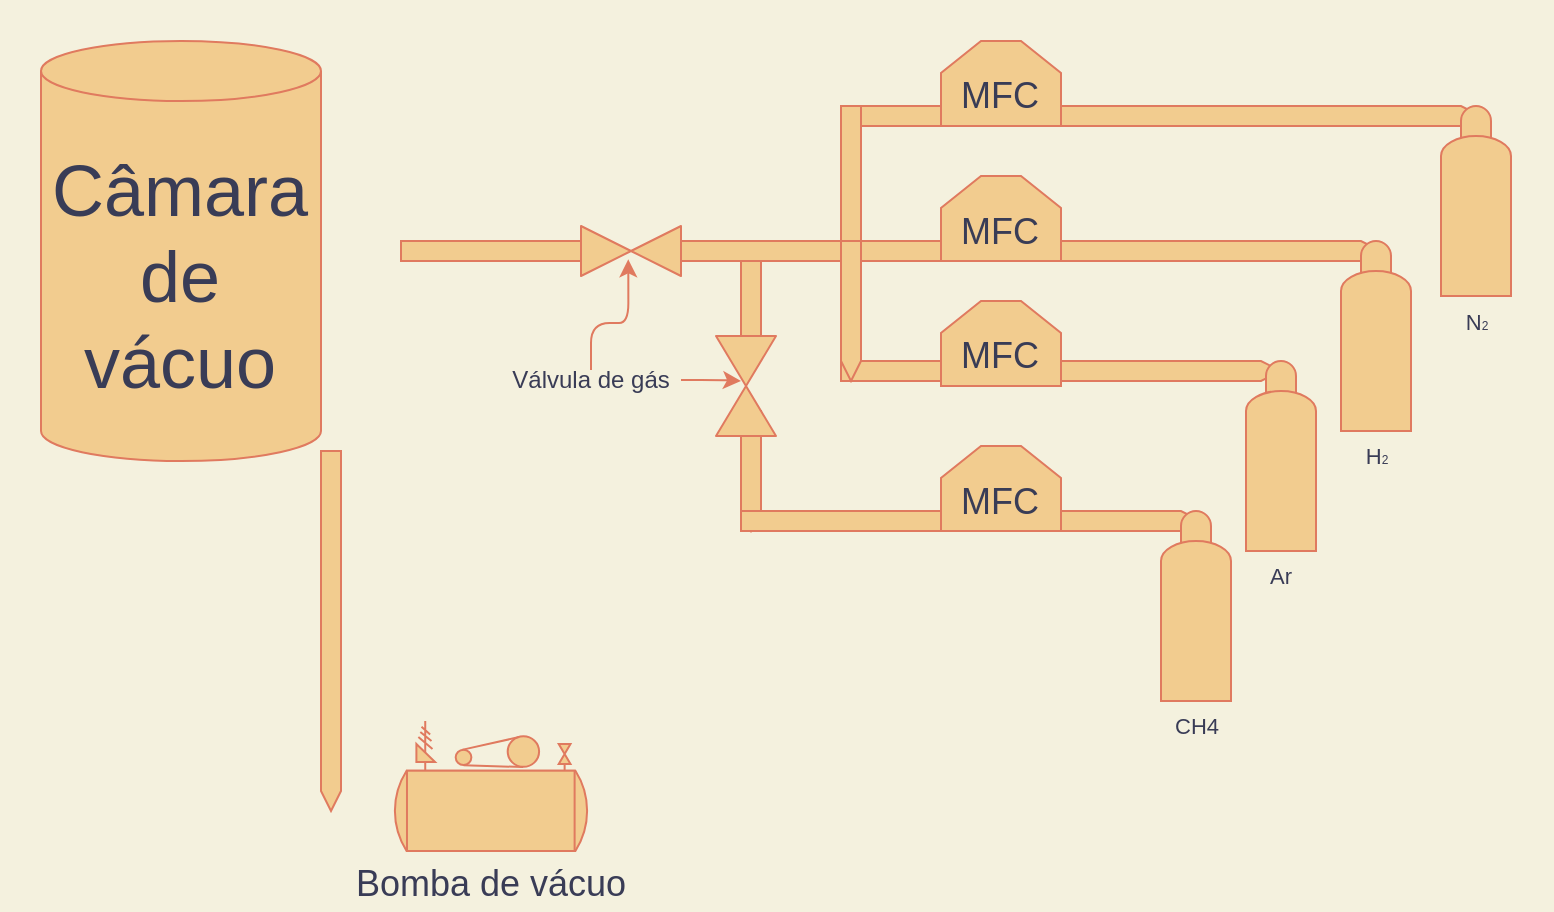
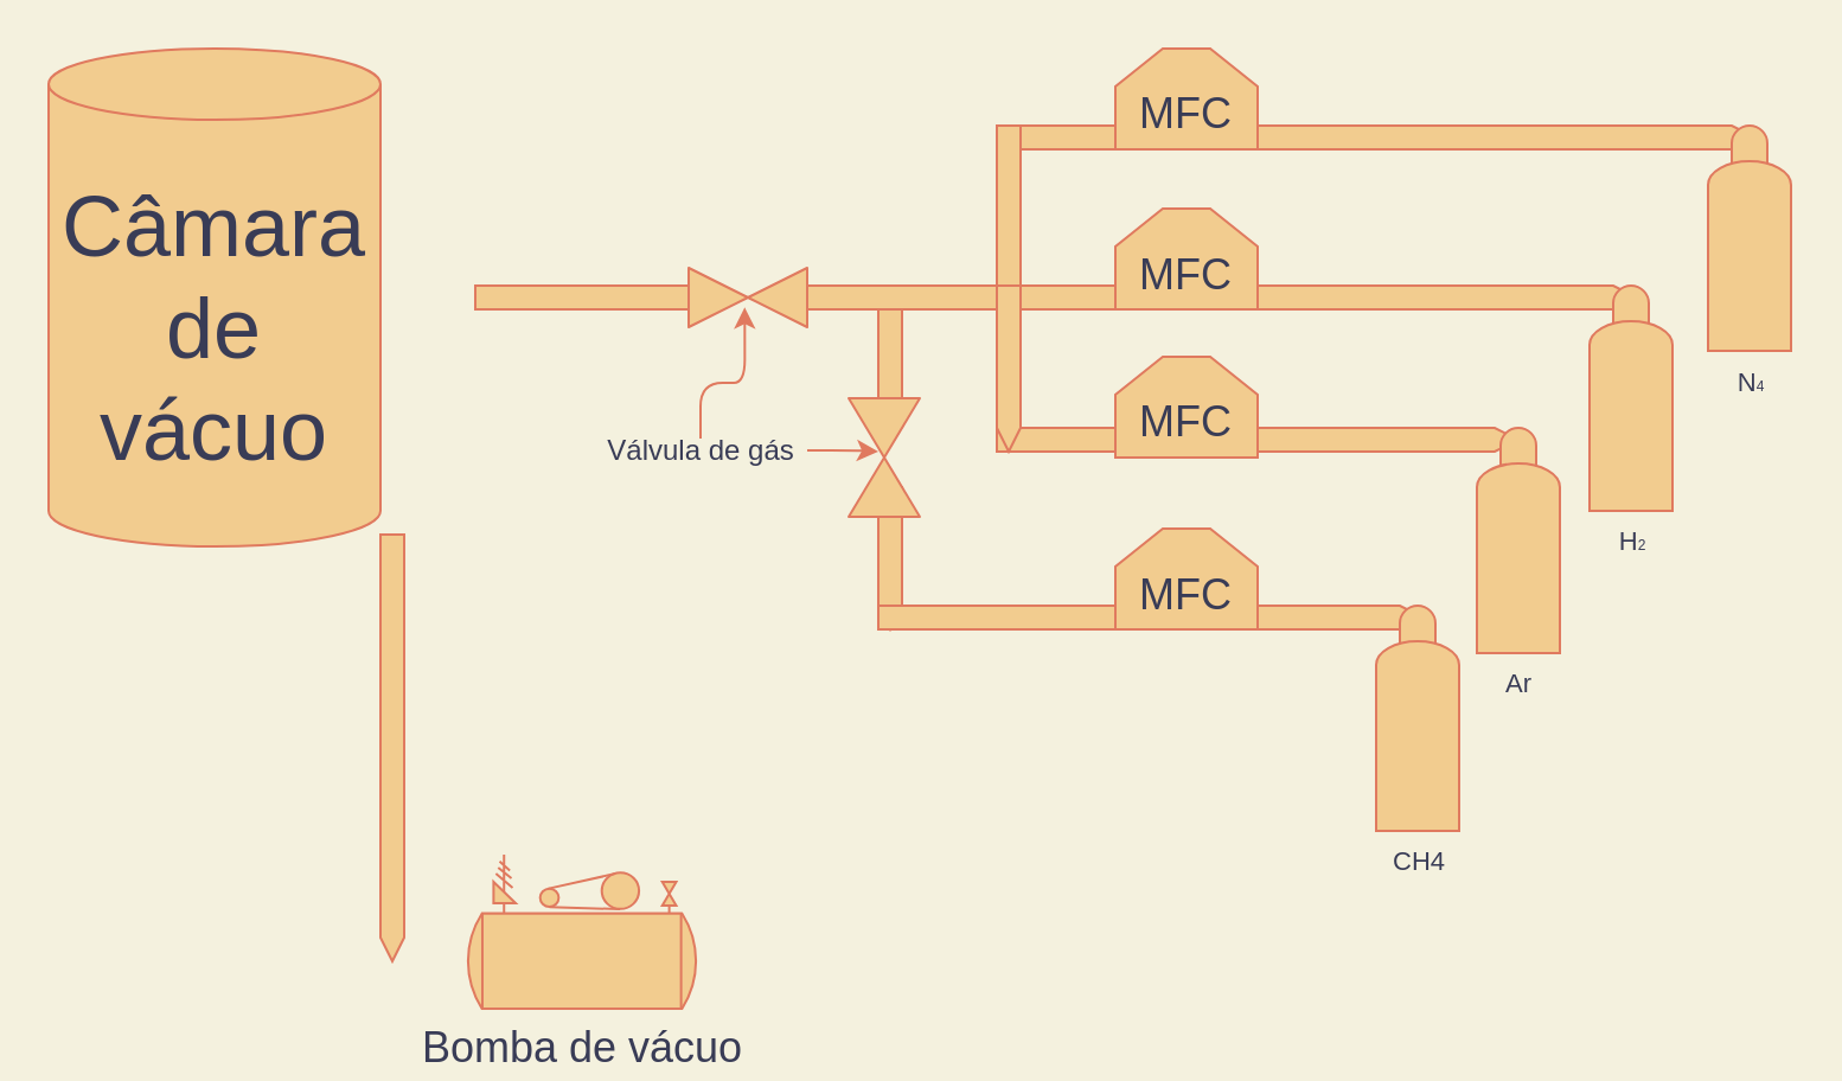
- <mxCell id="28" value="N&lt;font style=&quot;font-size: 6px&quot;&gt;2&lt;/font&gt;" style="shape=mxgraph.pid.vessels.gas_bottle;html=1;pointerEvents=1;align=center;verticalLabelPosition=bottom;verticalAlign=top;dashed=0;rounded=0;sketch=0;fontSize=11;fontColor=#393C56;strokeColor=#E07A5F;strokeWidth=1;fillColor=#F2CC8F;" vertex="1" parent="1"><mxGeometry x="720" y="52.5" width="35" height="95" as="geometry" /></mxCell>
+ <mxCell id="28" value="N&lt;font style=&quot;font-size: 6px&quot;&gt;4&lt;/font&gt;" style="shape=mxgraph.pid.vessels.gas_bottle;html=1;pointerEvents=1;align=center;verticalLabelPosition=bottom;verticalAlign=top;dashed=0;rounded=0;sketch=0;fontSize=11;fontColor=#393C56;strokeColor=#E07A5F;strokeWidth=1;fillColor=#F2CC8F;" vertex="1" parent="1"><mxGeometry x="720" y="52.5" width="35" height="95" as="geometry" /></mxCell>
